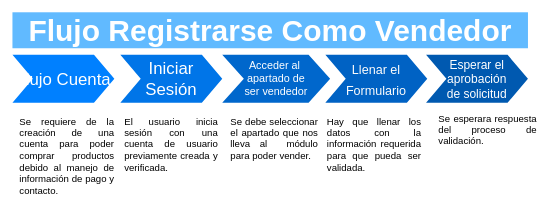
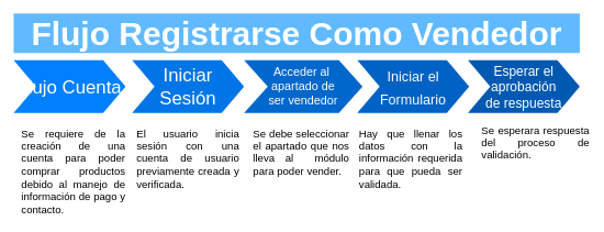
- <mxCell id="5" value="&lt;font color=&quot;#fcfcfc&quot;&gt;&lt;span style=&quot;font-size: 21px&quot;&gt;Llenar el&lt;/span&gt;&lt;br style=&quot;font-size: 21px&quot;&gt;&lt;span style=&quot;font-size: 21px&quot;&gt;Formulario&lt;/span&gt;&lt;/font&gt;" style="shape=step;whiteSpace=wrap;html=1;fontSize=28;fillColor=#0062C4;fontColor=#FFFFFF;strokeColor=none;" parent="1" vertex="1"><mxGeometry x="542" y="91" width="170" height="80" as="geometry" /></mxCell>
+ <mxCell id="5" value="&lt;font color=&quot;#fcfcfc&quot;&gt;&lt;span style=&quot;font-size: 21px&quot;&gt;Iniciar el&lt;/span&gt;&lt;br style=&quot;font-size: 21px&quot;&gt;&lt;span style=&quot;font-size: 21px&quot;&gt;Formulario&lt;/span&gt;&lt;/font&gt;" style="shape=step;whiteSpace=wrap;html=1;fontSize=28;fillColor=#0062C4;fontColor=#FFFFFF;strokeColor=none;" parent="1" vertex="1"><mxGeometry x="542" y="91" width="170" height="80" as="geometry" /></mxCell>
- <mxCell id="6" value="&lt;div style=&quot;font-size: 20px&quot;&gt;&lt;font style=&quot;font-size: 20px&quot; color=&quot;#ffffff&quot;&gt;Esperar el&lt;/font&gt;&lt;/div&gt;&lt;div style=&quot;font-size: 20px&quot;&gt;&lt;font style=&quot;font-size: 20px&quot; color=&quot;#ffffff&quot;&gt;&lt;font style=&quot;font-size: 20px&quot;&gt;aprobación de&amp;nbsp;&lt;/font&gt;&lt;span&gt;solicitud&lt;/span&gt;&lt;/font&gt;&lt;/div&gt;" style="shape=step;whiteSpace=wrap;html=1;fontSize=28;fillColor=#0059B0;fontColor=#FFFFFF;strokeColor=none;" parent="1" vertex="1"><mxGeometry x="710" y="91" width="170" height="80" as="geometry" /></mxCell>
+ <mxCell id="6" value="&lt;div style=&quot;font-size: 20px&quot;&gt;&lt;font style=&quot;font-size: 20px&quot; color=&quot;#ffffff&quot;&gt;Esperar el&lt;/font&gt;&lt;/div&gt;&lt;div style=&quot;font-size: 20px&quot;&gt;&lt;font style=&quot;font-size: 20px&quot; color=&quot;#ffffff&quot;&gt;&lt;font style=&quot;font-size: 20px&quot;&gt;aprobación de&amp;nbsp;&lt;/font&gt;&lt;span&gt;respuesta&lt;/span&gt;&lt;/font&gt;&lt;/div&gt;" style="shape=step;whiteSpace=wrap;html=1;fontSize=28;fillColor=#0059B0;fontColor=#FFFFFF;strokeColor=none;" parent="1" vertex="1"><mxGeometry x="710" y="91" width="170" height="80" as="geometry" /></mxCell>
